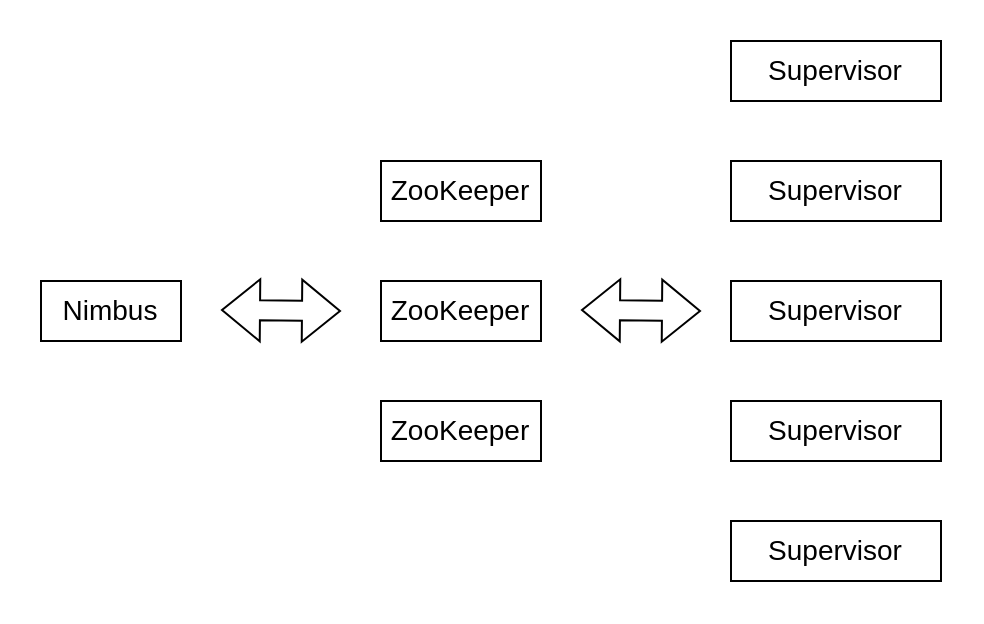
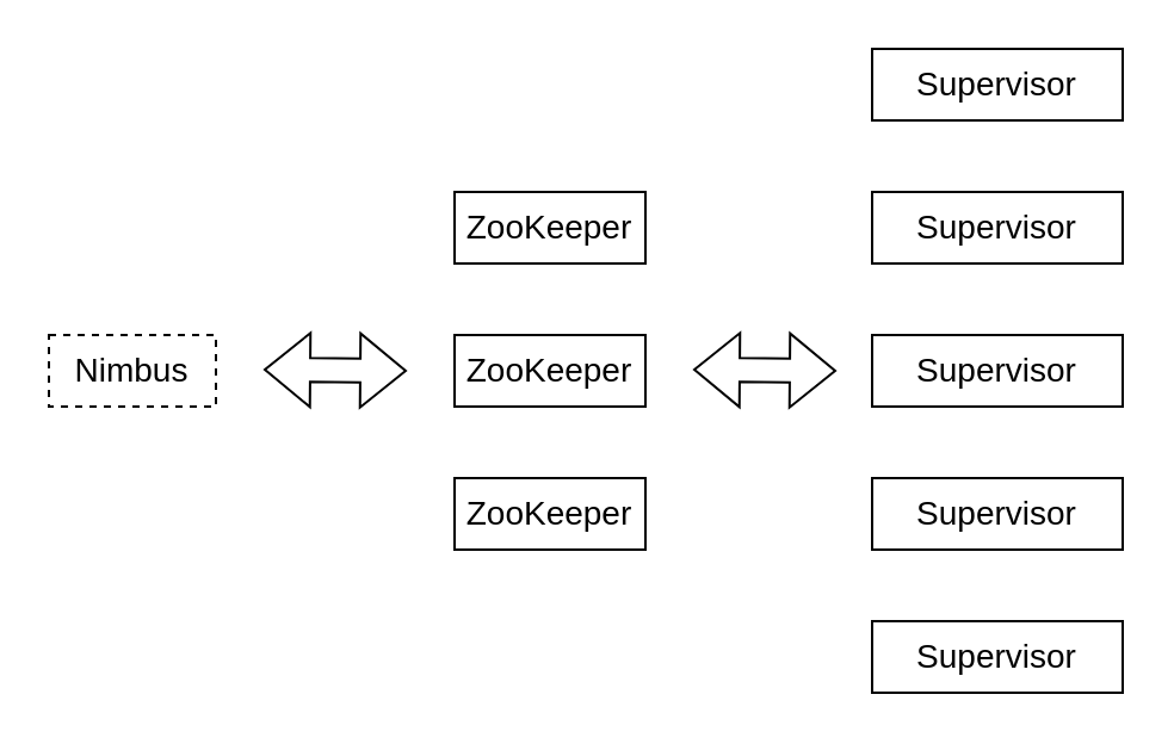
- <mxCell id="2" value="&lt;font style=&quot;font-size: 14px;&quot;&gt;Nimbus&lt;/font&gt;" style="rounded=0;whiteSpace=wrap;html=1;" vertex="1" parent="1"><mxGeometry x="20" y="140" width="70" height="30" as="geometry" /></mxCell>
+ <mxCell id="2" value="&lt;font style=&quot;font-size: 14px;&quot;&gt;Nimbus&lt;/font&gt;" style="rounded=0;whiteSpace=wrap;html=1;dashed=1;" vertex="1" parent="1"><mxGeometry x="20" y="140" width="70" height="30" as="geometry" /></mxCell>
